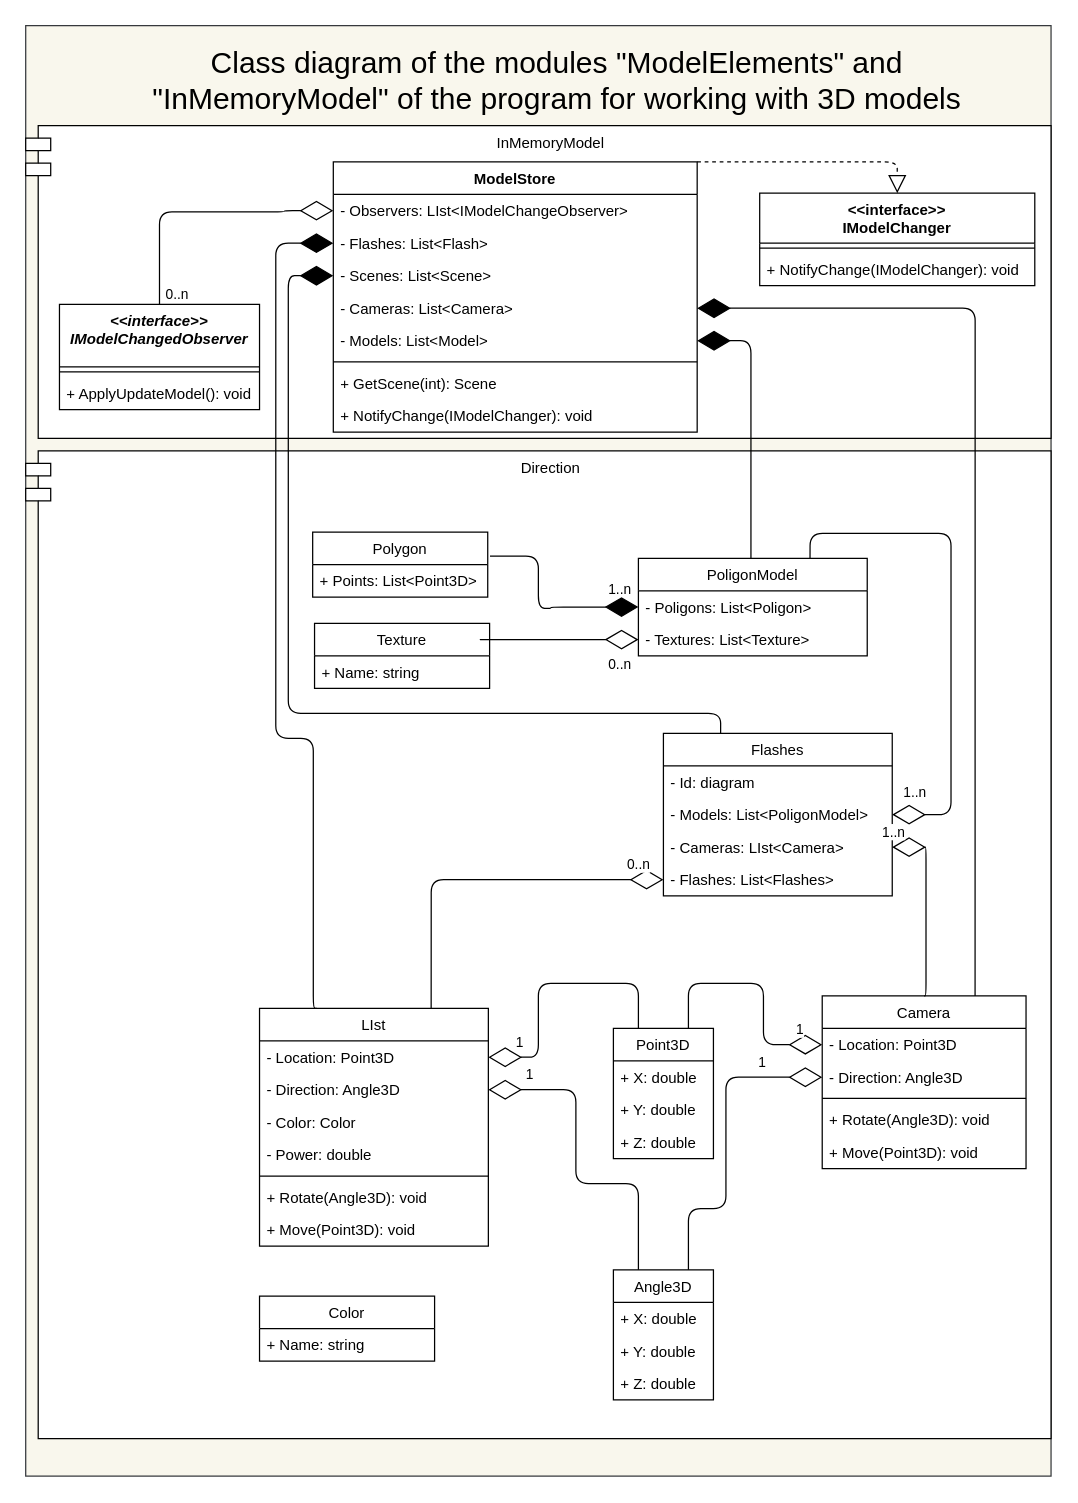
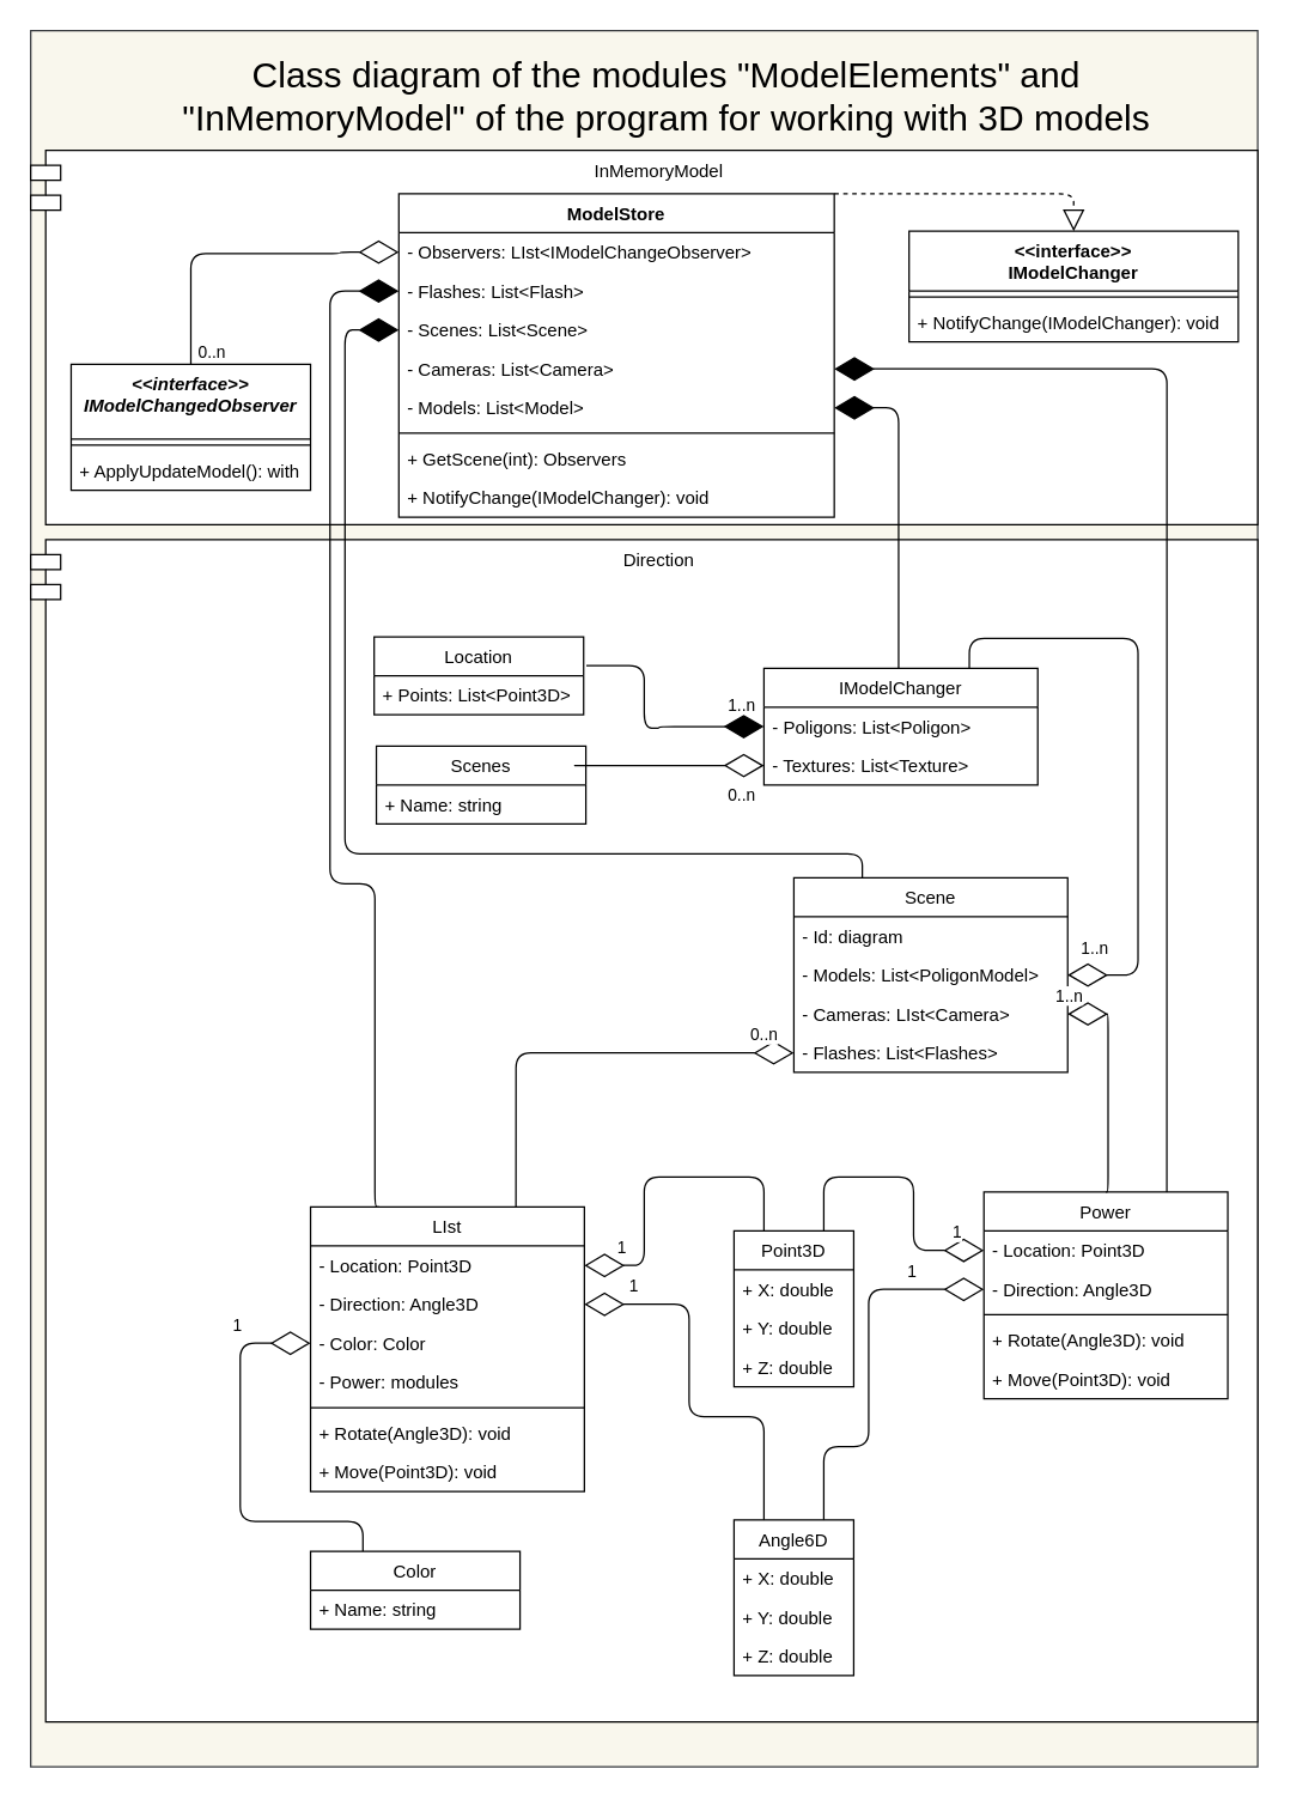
- <mxCell id="16" value="+ GetScene(int): Scene" style="text;strokeColor=none;fillColor=none;align=left;verticalAlign=top;spacingLeft=4;spacingRight=4;overflow=hidden;rotatable=0;points=[[0,0.5],[1,0.5]];portConstraint=eastwest;" parent="9" vertex="1"><mxGeometry y="164" width="291" height="26" as="geometry" /></mxCell>
+ <mxCell id="16" value="+ GetScene(int): Observers" style="text;strokeColor=none;fillColor=none;align=left;verticalAlign=top;spacingLeft=4;spacingRight=4;overflow=hidden;rotatable=0;points=[[0,0.5],[1,0.5]];portConstraint=eastwest;" parent="9" vertex="1"><mxGeometry y="164" width="291" height="26" as="geometry" /></mxCell>
- <mxCell id="8" value="+ ApplyUpdateModel(): void" style="text;strokeColor=none;fillColor=none;align=left;verticalAlign=top;spacingLeft=4;spacingRight=4;overflow=hidden;rotatable=0;points=[[0,0.5],[1,0.5]];portConstraint=eastwest;" parent="6" vertex="1"><mxGeometry y="58" width="160" height="26" as="geometry" /></mxCell>
+ <mxCell id="8" value="+ ApplyUpdateModel(): with" style="text;strokeColor=none;fillColor=none;align=left;verticalAlign=top;spacingLeft=4;spacingRight=4;overflow=hidden;rotatable=0;points=[[0,0.5],[1,0.5]];portConstraint=eastwest;" parent="6" vertex="1"><mxGeometry y="58" width="160" height="26" as="geometry" /></mxCell>
- <mxCell id="34" value="Polygon" style="swimlane;fontStyle=0;childLayout=stackLayout;horizontal=1;startSize=26;fillColor=none;horizontalStack=0;resizeParent=1;resizeParentMax=0;resizeLast=0;collapsible=1;marginBottom=0;" parent="1" vertex="1"><mxGeometry x="249.5" y="425" width="140" height="52" as="geometry" /></mxCell>
+ <mxCell id="34" value="Location" style="swimlane;fontStyle=0;childLayout=stackLayout;horizontal=1;startSize=26;fillColor=none;horizontalStack=0;resizeParent=1;resizeParentMax=0;resizeLast=0;collapsible=1;marginBottom=0;" parent="1" vertex="1"><mxGeometry x="249.5" y="425" width="140" height="52" as="geometry" /></mxCell>
- <mxCell id="36" value="PoligonModel" style="swimlane;fontStyle=0;childLayout=stackLayout;horizontal=1;startSize=26;fillColor=none;horizontalStack=0;resizeParent=1;resizeParentMax=0;resizeLast=0;collapsible=1;marginBottom=0;" parent="1" vertex="1"><mxGeometry x="510" y="446" width="183" height="78" as="geometry" /></mxCell>
+ <mxCell id="36" value="IModelChanger" style="swimlane;fontStyle=0;childLayout=stackLayout;horizontal=1;startSize=26;fillColor=none;horizontalStack=0;resizeParent=1;resizeParentMax=0;resizeLast=0;collapsible=1;marginBottom=0;" parent="1" vertex="1"><mxGeometry x="510" y="446" width="183" height="78" as="geometry" /></mxCell>
- <mxCell id="32" value="Texture" style="swimlane;fontStyle=0;childLayout=stackLayout;horizontal=1;startSize=26;fillColor=none;horizontalStack=0;resizeParent=1;resizeParentMax=0;resizeLast=0;collapsible=1;marginBottom=0;" parent="1" vertex="1"><mxGeometry x="251" y="498" width="140" height="52" as="geometry" /></mxCell>
+ <mxCell id="32" value="Scenes" style="swimlane;fontStyle=0;childLayout=stackLayout;horizontal=1;startSize=26;fillColor=none;horizontalStack=0;resizeParent=1;resizeParentMax=0;resizeLast=0;collapsible=1;marginBottom=0;" parent="1" vertex="1"><mxGeometry x="251" y="498" width="140" height="52" as="geometry" /></mxCell>
- <mxCell id="59" value="Flashes" style="swimlane;fontStyle=0;childLayout=stackLayout;horizontal=1;startSize=26;fillColor=none;horizontalStack=0;resizeParent=1;resizeParentMax=0;resizeLast=0;collapsible=1;marginBottom=0;" parent="1" vertex="1"><mxGeometry x="530" y="586" width="183" height="130" as="geometry" /></mxCell>
+ <mxCell id="59" value="Scene" style="swimlane;fontStyle=0;childLayout=stackLayout;horizontal=1;startSize=26;fillColor=none;horizontalStack=0;resizeParent=1;resizeParentMax=0;resizeLast=0;collapsible=1;marginBottom=0;" parent="1" vertex="1"><mxGeometry x="530" y="586" width="183" height="130" as="geometry" /></mxCell>
- <mxCell id="49" value="Camera" style="swimlane;fontStyle=0;childLayout=stackLayout;horizontal=1;startSize=26;fillColor=none;horizontalStack=0;resizeParent=1;resizeParentMax=0;resizeLast=0;collapsible=1;marginBottom=0;" parent="1" vertex="1"><mxGeometry x="657" y="796" width="163" height="138" as="geometry" /></mxCell>
+ <mxCell id="49" value="Power" style="swimlane;fontStyle=0;childLayout=stackLayout;horizontal=1;startSize=26;fillColor=none;horizontalStack=0;resizeParent=1;resizeParentMax=0;resizeLast=0;collapsible=1;marginBottom=0;" parent="1" vertex="1"><mxGeometry x="657" y="796" width="163" height="138" as="geometry" /></mxCell>
- <mxCell id="43" value="- Power: double" style="text;strokeColor=none;fillColor=none;align=left;verticalAlign=top;spacingLeft=4;spacingRight=4;overflow=hidden;rotatable=0;points=[[0,0.5],[1,0.5]];portConstraint=eastwest;" parent="39" vertex="1"><mxGeometry y="104" width="183" height="26" as="geometry" /></mxCell>
+ <mxCell id="43" value="- Power: modules" style="text;strokeColor=none;fillColor=none;align=left;verticalAlign=top;spacingLeft=4;spacingRight=4;overflow=hidden;rotatable=0;points=[[0,0.5],[1,0.5]];portConstraint=eastwest;" parent="39" vertex="1"><mxGeometry y="104" width="183" height="26" as="geometry" /></mxCell>
+ <mxCell id="78" value="" style="endArrow=diamondThin;endFill=0;endSize=24;html=1;exitX=0.25;exitY=0;exitDx=0;exitDy=0;edgeStyle=orthogonalEdgeStyle;entryX=0;entryY=0.5;entryDx=0;entryDy=0;" parent="1" source="47" target="42" edge="1"><mxGeometry width="160" relative="1" as="geometry"><mxPoint x="160" y="1015" as="sourcePoint" /><mxPoint x="40" y="871" as="targetPoint" /><Array as="points"><mxPoint x="242" y="1016" /><mxPoint x="160" y="1016" /><mxPoint x="160" y="897" /></Array></mxGeometry></mxCell>
+ <mxCell id="79" value="1" style="edgeLabel;html=1;align=center;verticalAlign=middle;resizable=0;points=[];" parent="78" vertex="1" connectable="0"><mxGeometry x="0.692" relative="1" as="geometry"><mxPoint x="-9" y="-13" as="offset" /></mxGeometry></mxCell>
- <mxCell id="28" value="Angle3D" style="swimlane;fontStyle=0;childLayout=stackLayout;horizontal=1;startSize=26;fillColor=none;horizontalStack=0;resizeParent=1;resizeParentMax=0;resizeLast=0;collapsible=1;marginBottom=0;" parent="1" vertex="1"><mxGeometry x="490" y="1015" width="80" height="104" as="geometry" /></mxCell>
+ <mxCell id="28" value="Angle6D" style="swimlane;fontStyle=0;childLayout=stackLayout;horizontal=1;startSize=26;fillColor=none;horizontalStack=0;resizeParent=1;resizeParentMax=0;resizeLast=0;collapsible=1;marginBottom=0;" parent="1" vertex="1"><mxGeometry x="490" y="1015" width="80" height="104" as="geometry" /></mxCell>
